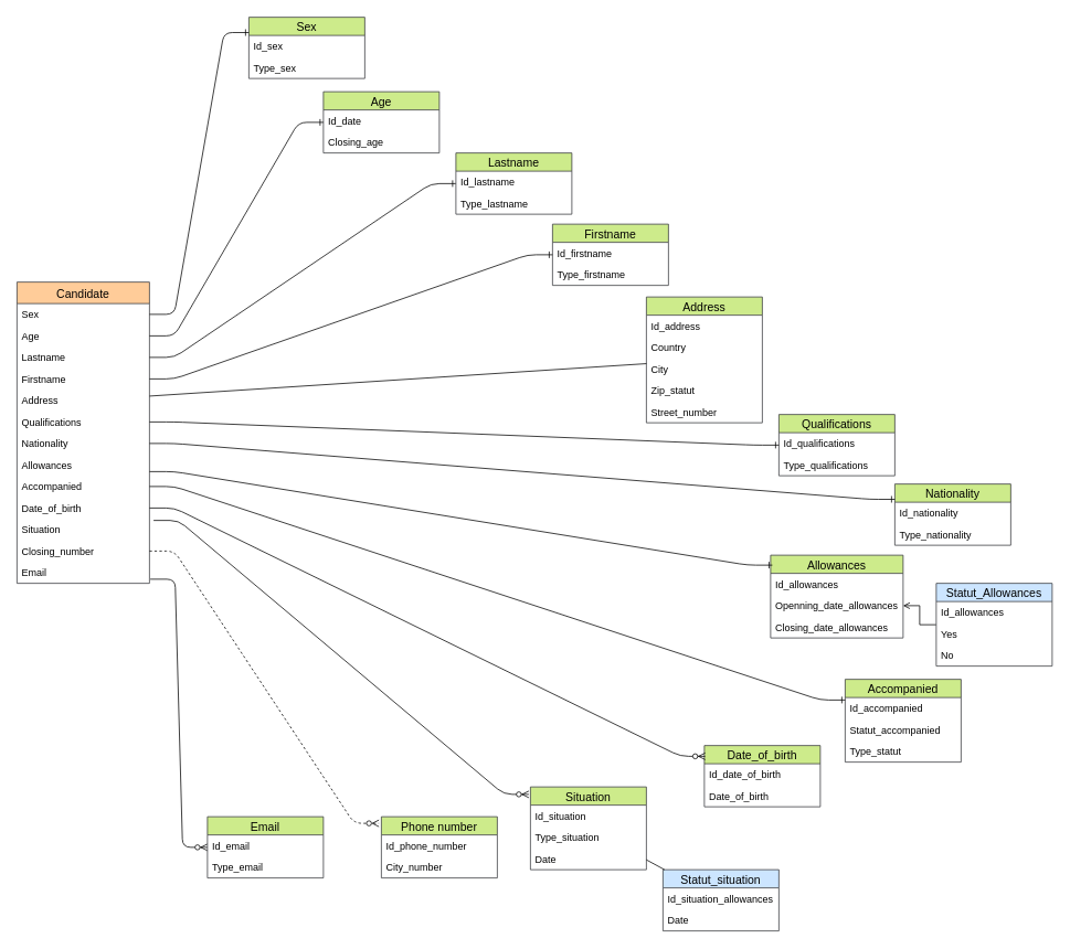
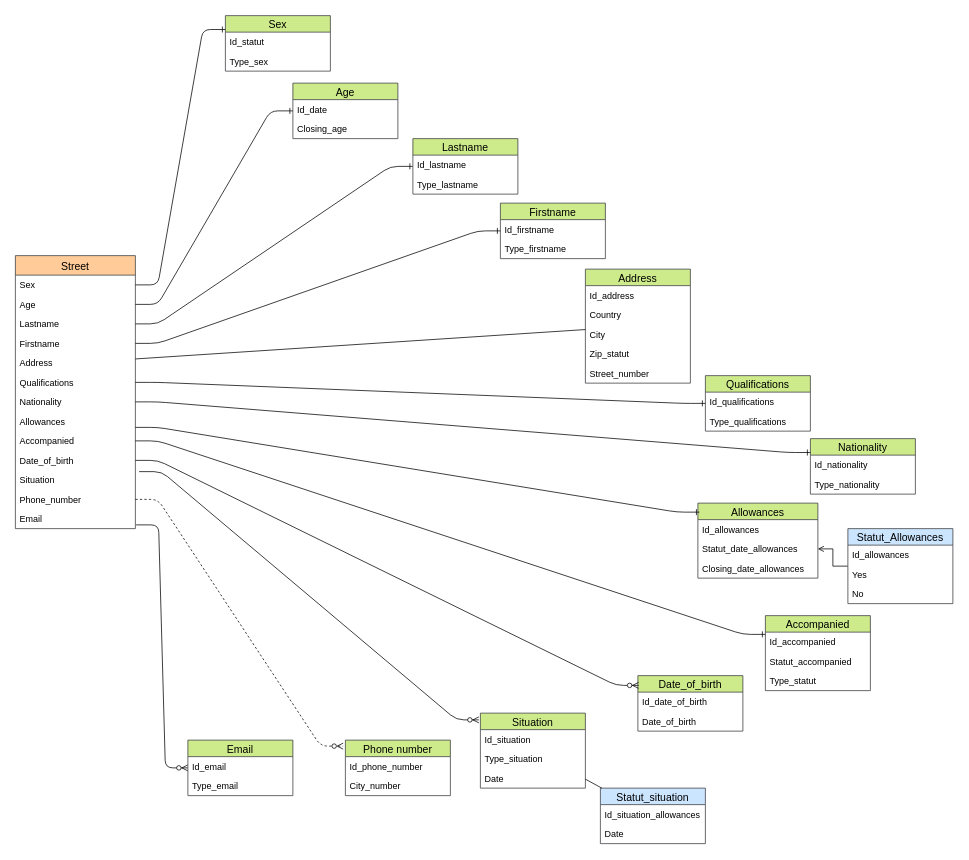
- <mxCell id="17" value="Id_sex" style="text;strokeColor=none;fillColor=none;spacingLeft=4;spacingRight=4;overflow=hidden;rotatable=0;points=[[0,0.5],[1,0.5]];portConstraint=eastwest;fontSize=12;" parent="16" vertex="1"><mxGeometry y="22" width="140" height="26" as="geometry" /></mxCell>
+ <mxCell id="17" value="Id_statut" style="text;strokeColor=none;fillColor=none;spacingLeft=4;spacingRight=4;overflow=hidden;rotatable=0;points=[[0,0.5],[1,0.5]];portConstraint=eastwest;fontSize=12;" parent="16" vertex="1"><mxGeometry y="22" width="140" height="26" as="geometry" /></mxCell>
- <mxCell id="2" value="Candidate" style="swimlane;fontStyle=0;childLayout=stackLayout;horizontal=1;startSize=26;fillColor=#ffcc99;horizontalStack=0;resizeParent=1;resizeParentMax=0;resizeLast=0;collapsible=1;marginBottom=0;swimlaneFillColor=#ffffff;align=center;fontSize=14;strokeColor=#36393d;" parent="1" vertex="1"><mxGeometry x="20" y="340" width="160" height="364" as="geometry" /></mxCell>
+ <mxCell id="2" value="Street" style="swimlane;fontStyle=0;childLayout=stackLayout;horizontal=1;startSize=26;fillColor=#ffcc99;horizontalStack=0;resizeParent=1;resizeParentMax=0;resizeLast=0;collapsible=1;marginBottom=0;swimlaneFillColor=#ffffff;align=center;fontSize=14;strokeColor=#36393d;" parent="1" vertex="1"><mxGeometry x="20" y="340" width="160" height="364" as="geometry" /></mxCell>
- <mxCell id="14" value="Closing_number" style="text;strokeColor=none;fillColor=none;spacingLeft=4;spacingRight=4;overflow=hidden;rotatable=0;points=[[0,0.5],[1,0.5]];portConstraint=eastwest;fontSize=12;" parent="2" vertex="1"><mxGeometry y="312" width="160" height="26" as="geometry" /></mxCell>
+ <mxCell id="14" value="Phone_number" style="text;strokeColor=none;fillColor=none;spacingLeft=4;spacingRight=4;overflow=hidden;rotatable=0;points=[[0,0.5],[1,0.5]];portConstraint=eastwest;fontSize=12;" parent="2" vertex="1"><mxGeometry y="312" width="160" height="26" as="geometry" /></mxCell>
- <mxCell id="27" value="Openning_date_allowances" style="text;strokeColor=none;fillColor=none;spacingLeft=4;spacingRight=4;overflow=hidden;rotatable=0;points=[[0,0.5],[1,0.5]];portConstraint=eastwest;fontSize=12;" parent="25" vertex="1"><mxGeometry y="48" width="160" height="26" as="geometry" /></mxCell>
+ <mxCell id="27" value="Statut_date_allowances" style="text;strokeColor=none;fillColor=none;spacingLeft=4;spacingRight=4;overflow=hidden;rotatable=0;points=[[0,0.5],[1,0.5]];portConstraint=eastwest;fontSize=12;" parent="25" vertex="1"><mxGeometry y="48" width="160" height="26" as="geometry" /></mxCell>
